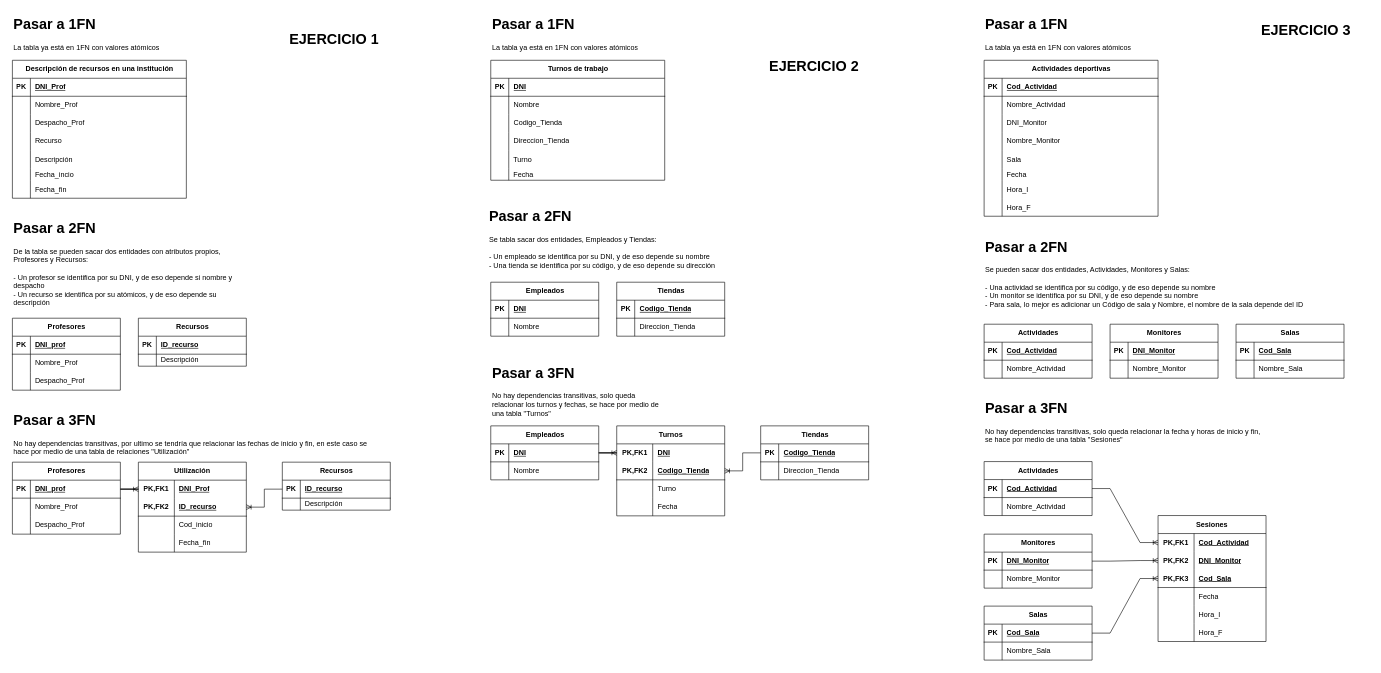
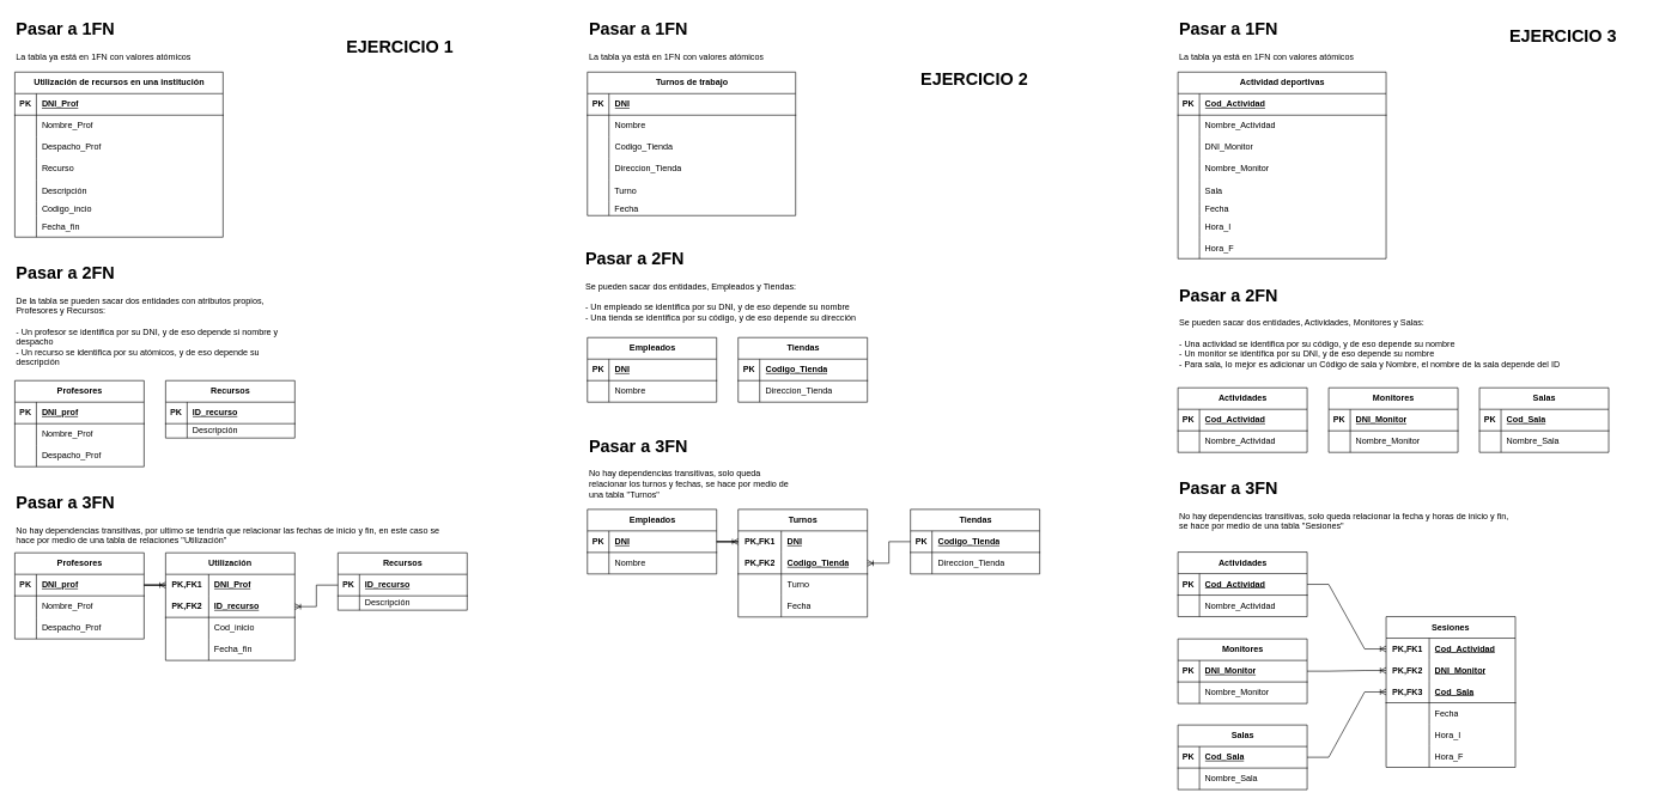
- <mxCell id="2" value="Descripción de recursos en una institución" style="shape=table;startSize=30;container=1;collapsible=1;childLayout=tableLayout;fixedRows=1;rowLines=0;fontStyle=1;align=center;resizeLast=1;html=1;" parent="1" vertex="1"><mxGeometry x="20" y="100" width="290" height="230" as="geometry" /></mxCell>
+ <mxCell id="2" value="Utilización de recursos en una institución" style="shape=table;startSize=30;container=1;collapsible=1;childLayout=tableLayout;fixedRows=1;rowLines=0;fontStyle=1;align=center;resizeLast=1;html=1;" parent="1" vertex="1"><mxGeometry x="20" y="100" width="290" height="230" as="geometry" /></mxCell>
- <mxCell id="142" value="Actividades deportivas" style="shape=table;startSize=30;container=1;collapsible=1;childLayout=tableLayout;fixedRows=1;rowLines=0;fontStyle=1;align=center;resizeLast=1;html=1;" parent="1" vertex="1"><mxGeometry x="1640" y="100" width="290" height="260" as="geometry" /></mxCell>
+ <mxCell id="142" value="Actividad deportivas" style="shape=table;startSize=30;container=1;collapsible=1;childLayout=tableLayout;fixedRows=1;rowLines=0;fontStyle=1;align=center;resizeLast=1;html=1;" parent="1" vertex="1"><mxGeometry x="1640" y="100" width="290" height="260" as="geometry" /></mxCell>
- <mxCell id="20" value="Fecha_incio" style="shape=partialRectangle;connectable=0;fillColor=none;top=0;left=0;bottom=0;right=0;align=left;spacingLeft=6;overflow=hidden;" parent="18" vertex="1"><mxGeometry x="30" width="260" height="20" as="geometry"><mxRectangle width="260" height="20" as="alternateBounds" /></mxGeometry></mxCell>
+ <mxCell id="20" value="Codigo_incio" style="shape=partialRectangle;connectable=0;fillColor=none;top=0;left=0;bottom=0;right=0;align=left;spacingLeft=6;overflow=hidden;" parent="18" vertex="1"><mxGeometry x="30" width="260" height="20" as="geometry"><mxRectangle width="260" height="20" as="alternateBounds" /></mxGeometry></mxCell>
- <mxCell id="96" value="&lt;h1 style=&quot;margin-top: 0px;&quot;&gt;Pasar a 2FN&lt;/h1&gt;&lt;div&gt;Se tabla sacar dos entidades, Empleados y Tiendas:&lt;/div&gt;&lt;div&gt;&lt;br&gt;&lt;/div&gt;&lt;div&gt;- Un empleado se identifica por su DNI, y de eso depende su nombre&lt;/div&gt;&lt;div&gt;- Una tienda se identifica por su código, y de eso depende su dirección&lt;/div&gt;&lt;p&gt;&lt;br&gt;&lt;/p&gt;" style="text;html=1;whiteSpace=wrap;overflow=hidden;rounded=0;" parent="1" vertex="1"><mxGeometry x="813" y="340" width="390" height="150" as="geometry" /></mxCell>
+ <mxCell id="96" value="&lt;h1 style=&quot;margin-top: 0px;&quot;&gt;Pasar a 2FN&lt;/h1&gt;&lt;div&gt;Se pueden sacar dos entidades, Empleados y Tiendas:&lt;/div&gt;&lt;div&gt;&lt;br&gt;&lt;/div&gt;&lt;div&gt;- Un empleado se identifica por su DNI, y de eso depende su nombre&lt;/div&gt;&lt;div&gt;- Una tienda se identifica por su código, y de eso depende su dirección&lt;/div&gt;&lt;p&gt;&lt;br&gt;&lt;/p&gt;" style="text;html=1;whiteSpace=wrap;overflow=hidden;rounded=0;" parent="1" vertex="1"><mxGeometry x="813" y="340" width="390" height="150" as="geometry" /></mxCell>
